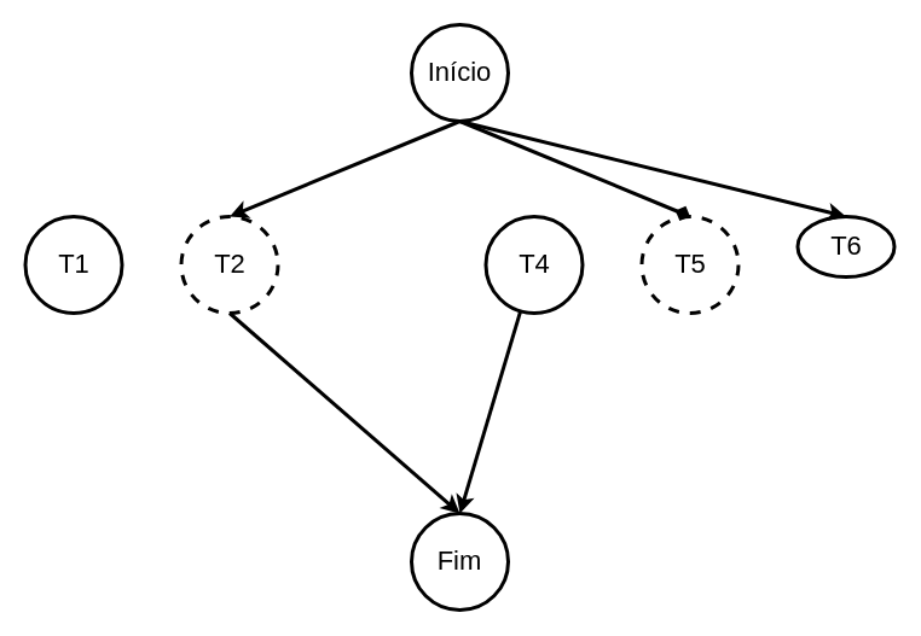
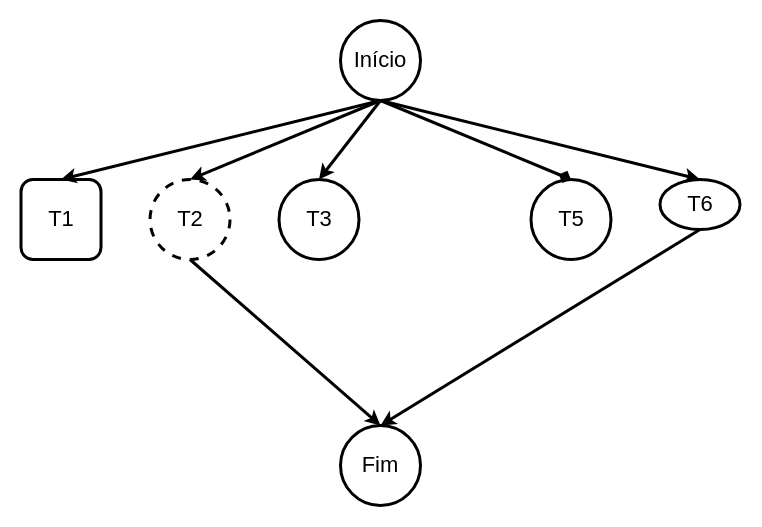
+ <mxCell id="12" value="" style="endArrow=classic;html=1;rounded=0;exitX=0.5;exitY=1;exitDx=0;exitDy=0;entryX=0.5;entryY=0;entryDx=0;entryDy=0;fontSize=22;strokeWidth=3;" parent="1" source="2" target="6" edge="1"><mxGeometry width="50" height="50" relative="1" as="geometry"><mxPoint x="408" y="388" as="sourcePoint" /><mxPoint x="458" y="338" as="targetPoint" /></mxGeometry></mxCell>
+ <mxCell id="10" value="" style="endArrow=classic;html=1;rounded=0;exitX=0.5;exitY=1;exitDx=0;exitDy=0;entryX=0.5;entryY=0;entryDx=0;entryDy=0;fontSize=22;strokeWidth=3;" parent="1" source="2" target="4" edge="1"><mxGeometry width="50" height="50" relative="1" as="geometry"><mxPoint x="408" y="388" as="sourcePoint" /><mxPoint x="458" y="338" as="targetPoint" /></mxGeometry></mxCell>
- <mxCell id="4" value="T1" style="ellipse;whiteSpace=wrap;html=1;aspect=fixed;fontSize=22;strokeWidth=3;" parent="1" vertex="1"><mxGeometry x="20.5" y="179" width="80" height="80" as="geometry" /></mxCell>
+ <mxCell id="4" value="T1" style="whiteSpace=wrap;html=1;aspect=fixed;fontSize=22;strokeWidth=3;rounded=1;" parent="1" vertex="1"><mxGeometry x="20.5" y="179" width="80" height="80" as="geometry" /></mxCell>
+ <mxCell id="6" value="T3" style="ellipse;whiteSpace=wrap;html=1;aspect=fixed;fontSize=22;strokeWidth=3;" parent="1" vertex="1"><mxGeometry x="278.5" y="179" width="80" height="80" as="geometry" /></mxCell>
- <mxCell id="7" value="T4" style="ellipse;whiteSpace=wrap;html=1;aspect=fixed;fontSize=22;strokeWidth=3;" parent="1" vertex="1"><mxGeometry x="401.5" y="179" width="80" height="80" as="geometry" /></mxCell>
- <mxCell id="8" value="T5" style="ellipse;whiteSpace=wrap;html=1;aspect=fixed;fontSize=22;strokeWidth=3;dashed=1;" parent="1" vertex="1"><mxGeometry x="530.5" y="179" width="80" height="80" as="geometry" /></mxCell>
+ <mxCell id="8" value="T5" style="ellipse;whiteSpace=wrap;html=1;aspect=fixed;fontSize=22;strokeWidth=3;" parent="1" vertex="1"><mxGeometry x="530.5" y="179" width="80" height="80" as="geometry" /></mxCell>
+ <mxCell id="17" value="" style="endArrow=classic;html=1;rounded=0;exitX=0.5;exitY=1;exitDx=0;exitDy=0;entryX=0.5;entryY=0;entryDx=0;entryDy=0;fontSize=22;strokeWidth=3;" parent="1" source="9" target="3" edge="1"><mxGeometry width="50" height="50" relative="1" as="geometry"><mxPoint x="408" y="388" as="sourcePoint" /><mxPoint x="458" y="338" as="targetPoint" /></mxGeometry></mxCell>
- <mxCell id="16" value="" style="endArrow=classic;html=1;rounded=0;entryX=0.5;entryY=0;entryDx=0;entryDy=0;fontSize=22;strokeWidth=3;" parent="1" source="7" target="3" edge="1"><mxGeometry width="50" height="50" relative="1" as="geometry"><mxPoint x="408" y="388" as="sourcePoint" /><mxPoint x="458" y="338" as="targetPoint" /></mxGeometry></mxCell>
